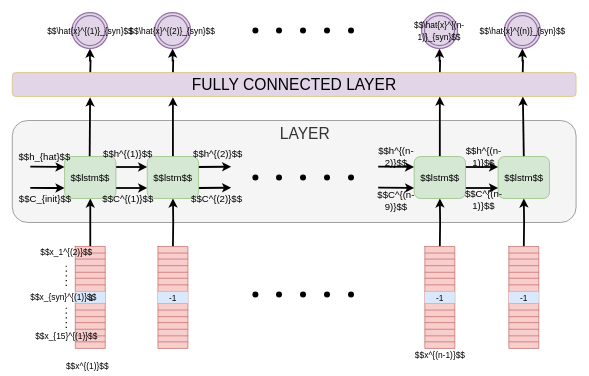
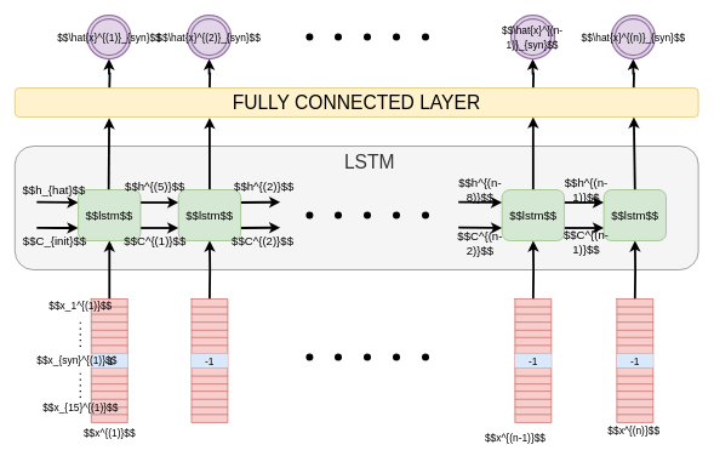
- <mxCell id="175" value="&lt;font style=&quot;font-size: 26px&quot;&gt;FULLY CONNECTED LAYER&lt;br&gt;&lt;/font&gt;" style="rounded=1;whiteSpace=wrap;html=1;fillColor=#e1d5e7;strokeColor=#d6b656;connectable=0;" parent="1" vertex="1"><mxGeometry x="20" y="120" width="940" height="40" as="geometry" /></mxCell>
+ <mxCell id="175" value="&lt;font style=&quot;font-size: 26px&quot;&gt;FULLY CONNECTED LAYER&lt;br&gt;&lt;/font&gt;" style="rounded=1;whiteSpace=wrap;html=1;fillColor=#fff2cc;strokeColor=#d6b656;connectable=0;" parent="1" vertex="1"><mxGeometry x="20" y="120" width="940" height="40" as="geometry" /></mxCell>
- <mxCell id="62" value="$$h^{(1)}$$" style="text;html=1;strokeColor=none;fillColor=none;align=center;verticalAlign=middle;whiteSpace=wrap;rounded=0;fontSize=16;" parent="1" vertex="1"><mxGeometry x="182.81" y="240" width="60" height="30" as="geometry" /></mxCell>
+ <mxCell id="62" value="$$h^{(5)}$$" style="text;html=1;strokeColor=none;fillColor=none;align=center;verticalAlign=middle;whiteSpace=wrap;rounded=0;fontSize=16;" parent="1" vertex="1"><mxGeometry x="182.81" y="240" width="60" height="30" as="geometry" /></mxCell>
- <mxCell id="68" value="$$h^{(n-2)}$$" style="text;html=1;strokeColor=none;fillColor=none;align=center;verticalAlign=middle;whiteSpace=wrap;rounded=0;fontSize=16;" parent="1" vertex="1"><mxGeometry x="630" y="245" width="60" height="30" as="geometry" /></mxCell>
+ <mxCell id="68" value="$$h^{(n-8)}$$" style="text;html=1;strokeColor=none;fillColor=none;align=center;verticalAlign=middle;whiteSpace=wrap;rounded=0;fontSize=16;" parent="1" vertex="1"><mxGeometry x="630" y="245" width="60" height="30" as="geometry" /></mxCell>
- <mxCell id="2" value="&lt;font style=&quot;font-size: 26px&quot;&gt;&amp;nbsp; &amp;nbsp; &amp;nbsp;LAYER&lt;br&gt;&lt;br&gt;&lt;br&gt;&lt;br&gt;&lt;br&gt;&lt;/font&gt;" style="rounded=1;whiteSpace=wrap;html=1;fillColor=#f5f5f5;strokeColor=#666666;connectable=0;fontColor=#333333;" parent="1" vertex="1"><mxGeometry x="20" y="200" width="940" height="170" as="geometry" /></mxCell>
+ <mxCell id="2" value="&lt;font style=&quot;font-size: 26px&quot;&gt;&amp;nbsp; &amp;nbsp; &amp;nbsp;LSTM&lt;br&gt;&lt;br&gt;&lt;br&gt;&lt;br&gt;&lt;br&gt;&lt;/font&gt;" style="rounded=1;whiteSpace=wrap;html=1;fillColor=#f5f5f5;strokeColor=#666666;connectable=0;fontColor=#333333;" parent="1" vertex="1"><mxGeometry x="20" y="200" width="940" height="170" as="geometry" /></mxCell>
- <mxCell id="69" value="$$C^{(n-9)}$$" style="text;html=1;strokeColor=none;fillColor=none;align=center;verticalAlign=middle;whiteSpace=wrap;rounded=0;fontSize=16;" parent="1" vertex="1"><mxGeometry x="629.82" y="318" width="60" height="30" as="geometry" /></mxCell>
+ <mxCell id="69" value="$$C^{(n-2)}$$" style="text;html=1;strokeColor=none;fillColor=none;align=center;verticalAlign=middle;whiteSpace=wrap;rounded=0;fontSize=16;" parent="1" vertex="1"><mxGeometry x="629.82" y="318" width="60" height="30" as="geometry" /></mxCell>
- <mxCell id="38" value="$$x_1^{(2)}$$" style="text;html=1;align=center;verticalAlign=middle;resizable=0;points=[];autosize=1;strokeColor=none;fillColor=none;fontSize=14;" parent="1" vertex="1"><mxGeometry x="60" y="410" width="100" height="20" as="geometry" /></mxCell>
+ <mxCell id="38" value="$$x_1^{(1)}$$" style="text;html=1;align=center;verticalAlign=middle;resizable=0;points=[];autosize=1;strokeColor=none;fillColor=none;fontSize=14;" parent="1" vertex="1"><mxGeometry x="60" y="410" width="100" height="20" as="geometry" /></mxCell>
- <mxCell id="42" value="$$x^{(n-1)}$$" style="text;html=1;align=center;verticalAlign=middle;resizable=0;points=[];autosize=1;strokeColor=none;fillColor=none;fontSize=14;" parent="1" vertex="1"><mxGeometry x="682.82" y="582" width="100" height="20" as="geometry" /></mxCell>
+ <mxCell id="42" value="$$x^{(n-1)}$$" style="text;html=1;align=center;verticalAlign=middle;resizable=0;points=[];autosize=1;strokeColor=none;fillColor=none;fontSize=14;" parent="1" vertex="1"><mxGeometry x="657.82" y="592" width="100" height="20" as="geometry" /></mxCell>
+ <mxCell id="43" value="$$x^{(n)}$$" style="text;html=1;align=center;verticalAlign=middle;resizable=0;points=[];autosize=1;strokeColor=none;fillColor=none;fontSize=14;" parent="1" vertex="1"><mxGeometry x="826" y="582" width="90" height="20" as="geometry" /></mxCell>
- <mxCell id="41" value="$$x^{(1)}$$" style="text;html=1;align=center;verticalAlign=middle;resizable=0;points=[];autosize=1;strokeColor=none;fillColor=none;fontSize=14;" parent="1" vertex="1"><mxGeometry x="100" y="599" width="90" height="20" as="geometry" /></mxCell>
+ <mxCell id="41" value="$$x^{(1)}$$" style="text;html=1;align=center;verticalAlign=middle;resizable=0;points=[];autosize=1;strokeColor=none;fillColor=none;fontSize=14;" parent="1" vertex="1"><mxGeometry x="105" y="584" width="90" height="20" as="geometry" /></mxCell>
